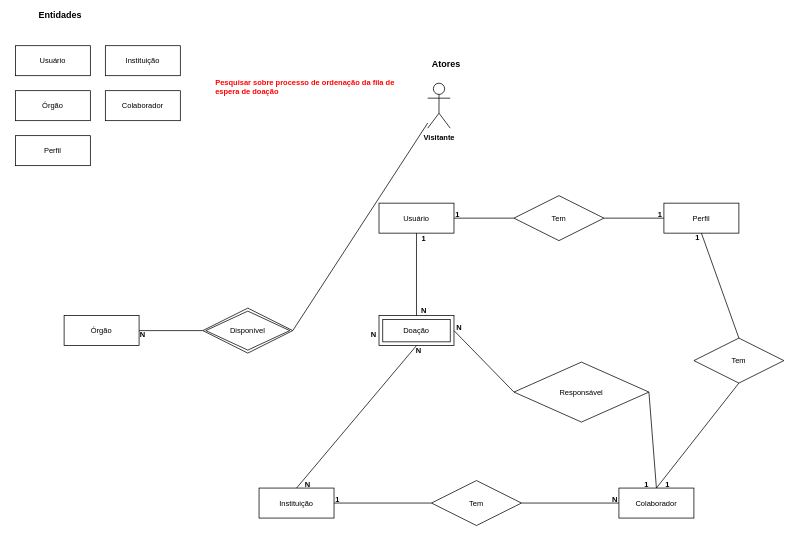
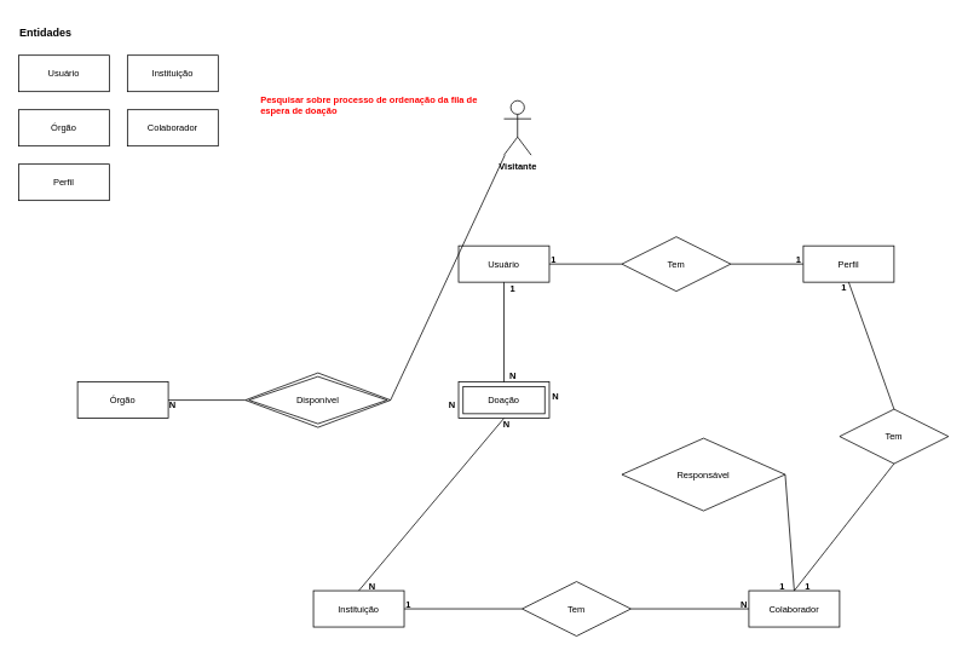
- <mxCell id="5" value="Entidades" style="text;html=1;strokeColor=none;fillColor=none;align=center;verticalAlign=middle;whiteSpace=wrap;rounded=0;fontStyle=1" vertex="1" parent="1"><mxGeometry x="50" y="5" width="60" height="30" as="geometry" /></mxCell>
+ <mxCell id="5" value="Entidades" style="text;html=1;strokeColor=none;fillColor=none;align=center;verticalAlign=middle;whiteSpace=wrap;rounded=0;fontStyle=1" vertex="1" parent="1"><mxGeometry x="20" y="20" width="60" height="30" as="geometry" /></mxCell>
- <mxCell id="32" value="Atores" style="text;html=1;strokeColor=none;fillColor=none;align=center;verticalAlign=middle;whiteSpace=wrap;rounded=0;fontStyle=1" vertex="1" parent="1"><mxGeometry x="565" y="70" width="60" height="30" as="geometry" /></mxCell>
- <mxCell id="31" value="Visitante" style="shape=umlActor;html=1;verticalLabelPosition=bottom;verticalAlign=top;align=center;fontFamily=Helvetica;fontSize=10;fontStyle=1" vertex="1" parent="1"><mxGeometry x="570" y="110" width="30" height="60" as="geometry" /></mxCell>
+ <mxCell id="31" value="Visitante" style="shape=umlActor;html=1;verticalLabelPosition=bottom;verticalAlign=top;align=center;fontFamily=Helvetica;fontSize=10;fontStyle=1" vertex="1" parent="1"><mxGeometry x="555" y="110" width="30" height="60" as="geometry" /></mxCell>
- <mxCell id="30" value="Disponível" style="shape=rhombus;double=1;perimeter=rhombusPerimeter;whiteSpace=wrap;html=1;align=center;fontFamily=Helvetica;fontSize=10;" vertex="1" parent="1"><mxGeometry x="270" y="410" width="120" height="60" as="geometry" /></mxCell>
+ <mxCell id="30" value="Disponível" style="shape=rhombus;double=1;perimeter=rhombusPerimeter;whiteSpace=wrap;html=1;align=center;fontFamily=Helvetica;fontSize=10;" vertex="1" parent="1"><mxGeometry x="270" y="410" width="160" height="60" as="geometry" /></mxCell>
- <mxCell id="28" value="" style="endArrow=none;html=1;rounded=0;fontFamily=Helvetica;fontSize=10;entryX=0;entryY=0.5;entryDx=0;entryDy=0;exitX=1;exitY=0.5;exitDx=0;exitDy=0;" edge="1" parent="1" source="21" target="26"><mxGeometry relative="1" as="geometry"><mxPoint x="775" y="550" as="sourcePoint" /><mxPoint x="885" y="660" as="targetPoint" /></mxGeometry></mxCell>
